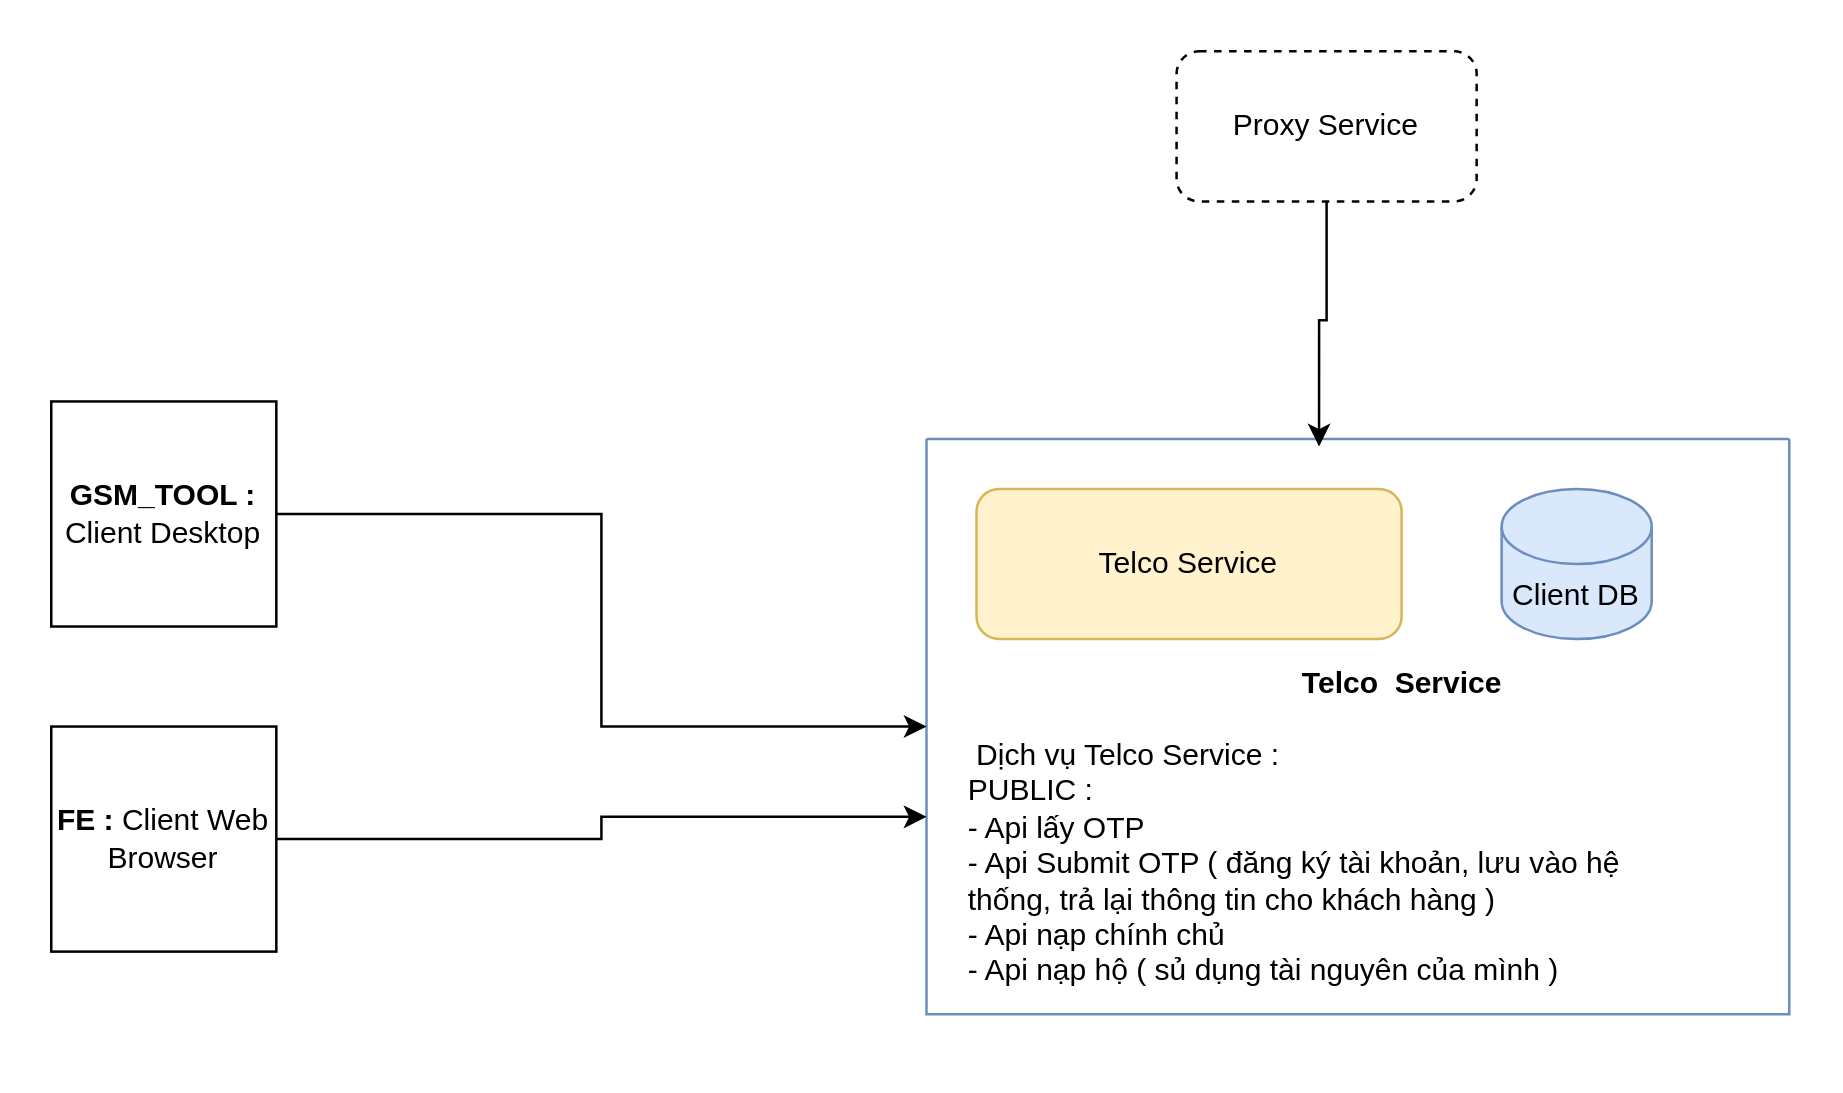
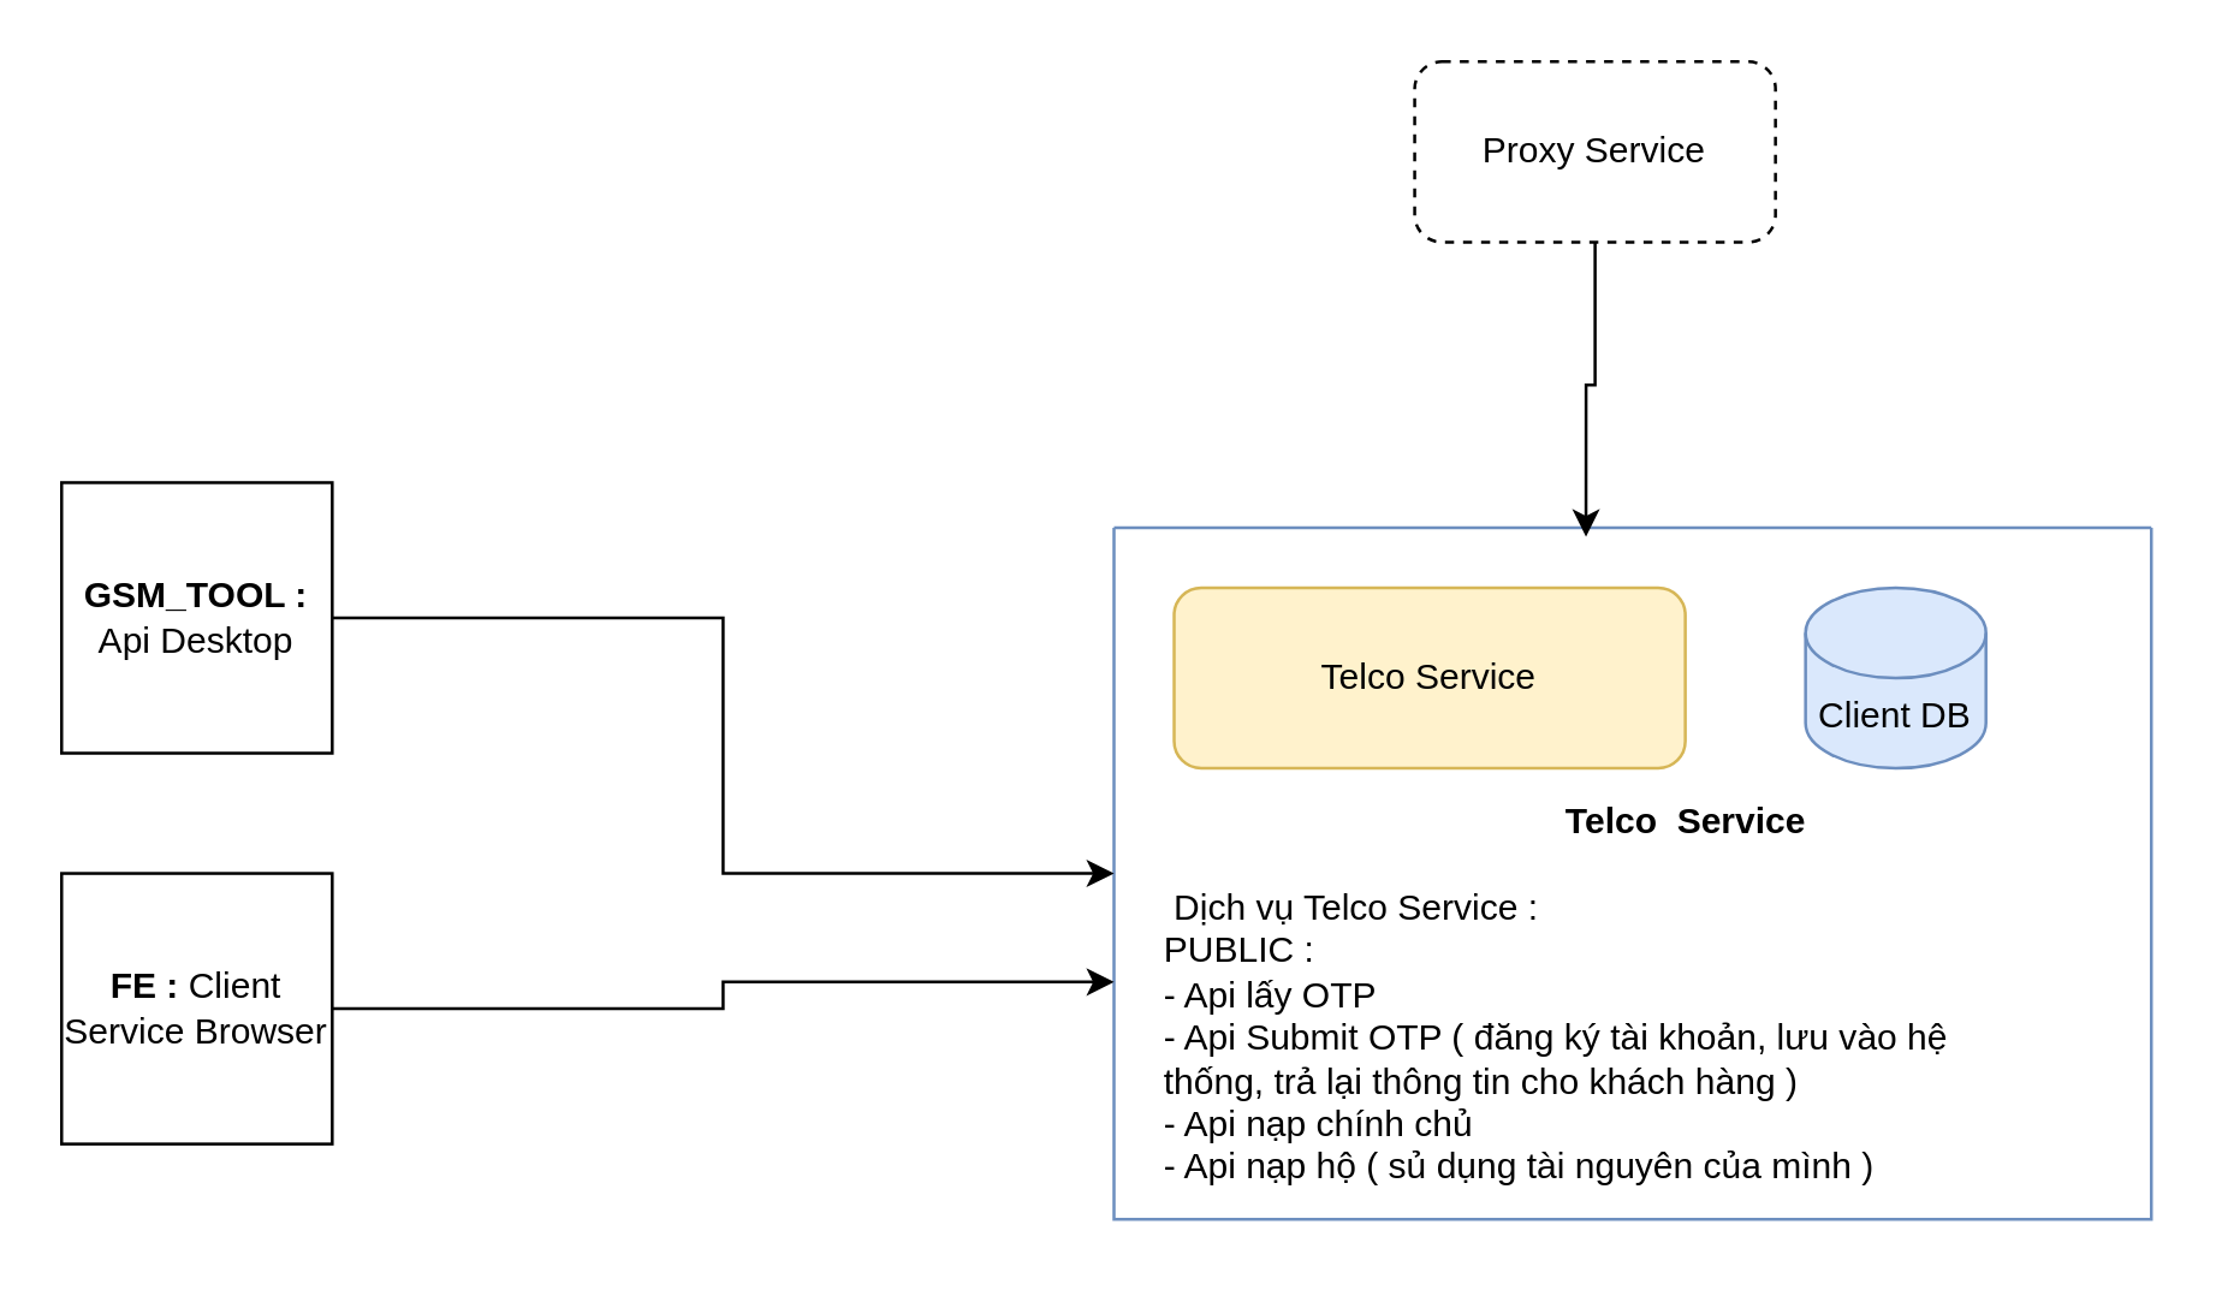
- <mxCell id="8" value="&lt;b&gt;GSM_TOOL : &lt;/b&gt;Client Desktop " style="whiteSpace=wrap;html=1;aspect=fixed;" vertex="1" parent="1"><mxGeometry x="20" y="160" width="90" height="90" as="geometry" /></mxCell>
+ <mxCell id="8" value="&lt;b&gt;GSM_TOOL : &lt;/b&gt;Api Desktop " style="whiteSpace=wrap;html=1;aspect=fixed;" vertex="1" parent="1"><mxGeometry x="20" y="160" width="90" height="90" as="geometry" /></mxCell>
- <mxCell id="9" value="&lt;b&gt;FE : &lt;/b&gt;Client Web Browser " style="whiteSpace=wrap;html=1;aspect=fixed;" vertex="1" parent="1"><mxGeometry x="20" y="290" width="90" height="90" as="geometry" /></mxCell>
+ <mxCell id="9" value="&lt;b&gt;FE : &lt;/b&gt;Client Service Browser " style="whiteSpace=wrap;html=1;aspect=fixed;" vertex="1" parent="1"><mxGeometry x="20" y="290" width="90" height="90" as="geometry" /></mxCell>
